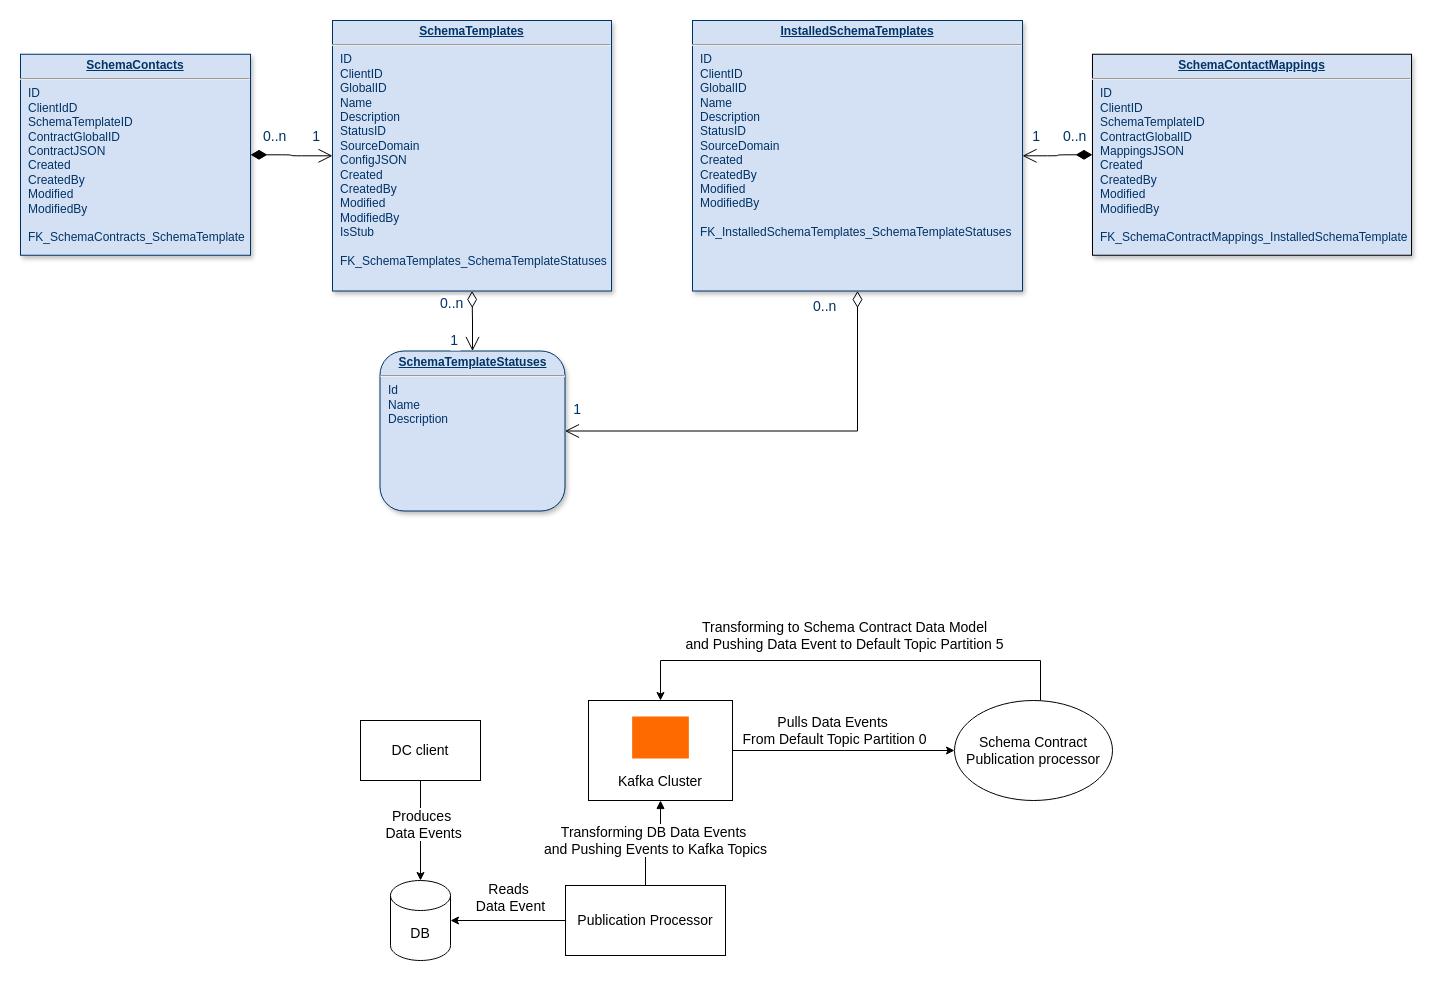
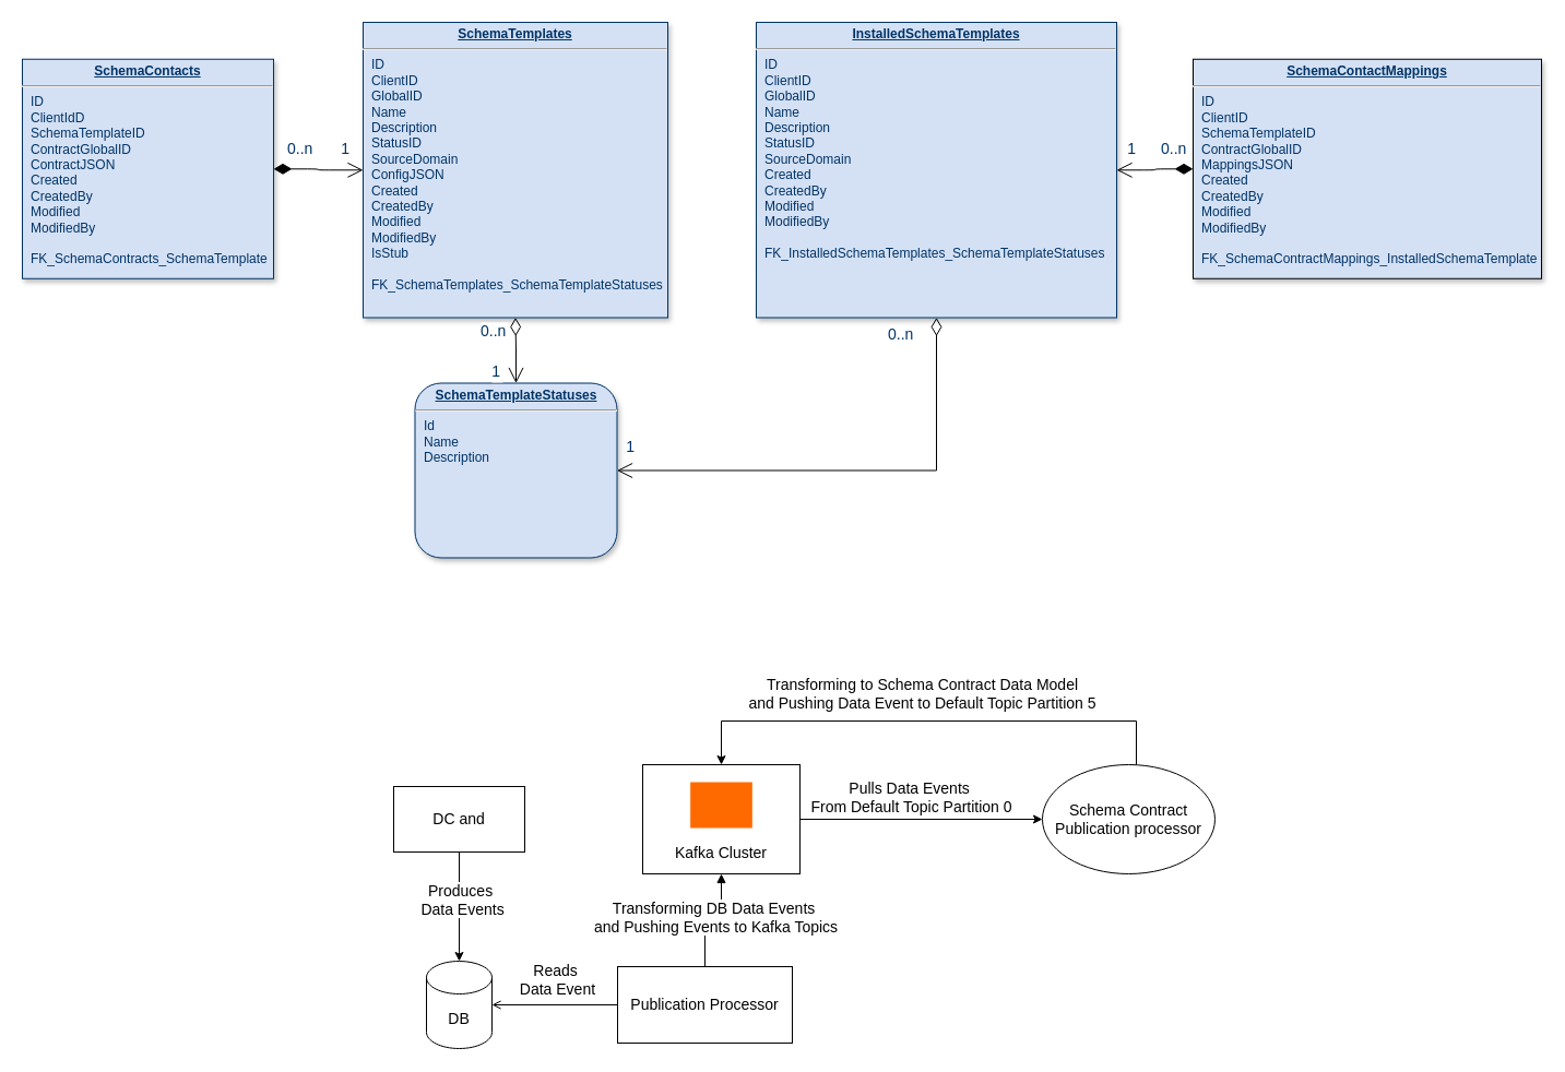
- <mxCell id="21" value="&lt;font style=&quot;font-size: 14px;&quot;&gt;DC client&lt;/font&gt;" style="rounded=0;whiteSpace=wrap;html=1;container=0;" vertex="1" parent="1"><mxGeometry x="360" y="720" width="120" height="60" as="geometry" /></mxCell>
+ <mxCell id="21" value="&lt;font style=&quot;font-size: 14px;&quot;&gt;DC and&lt;/font&gt;" style="rounded=0;whiteSpace=wrap;html=1;container=0;" vertex="1" parent="1"><mxGeometry x="360" y="720" width="120" height="60" as="geometry" /></mxCell>
- <mxCell id="23" value="" style="edgeStyle=orthogonalEdgeStyle;rounded=0;orthogonalLoop=1;jettySize=auto;html=1;" edge="1" parent="1" source="27" target="22"><mxGeometry relative="1" as="geometry" /></mxCell>
+ <mxCell id="23" value="" style="edgeStyle=orthogonalEdgeStyle;rounded=0;orthogonalLoop=1;jettySize=auto;html=1;endArrow=open;" edge="1" parent="1" source="27" target="22"><mxGeometry relative="1" as="geometry" /></mxCell>
